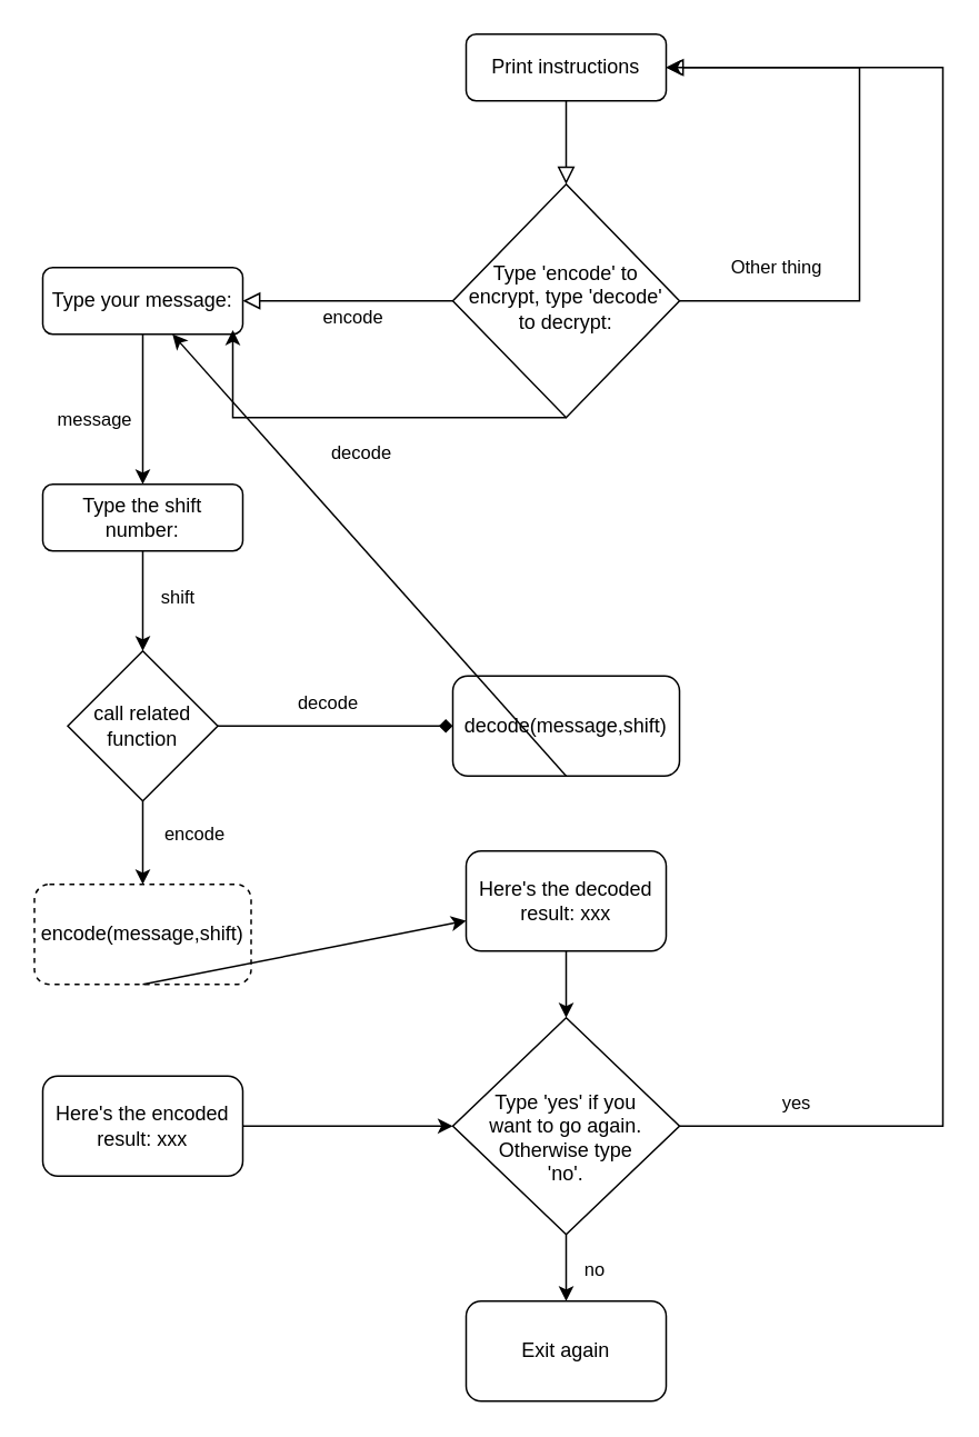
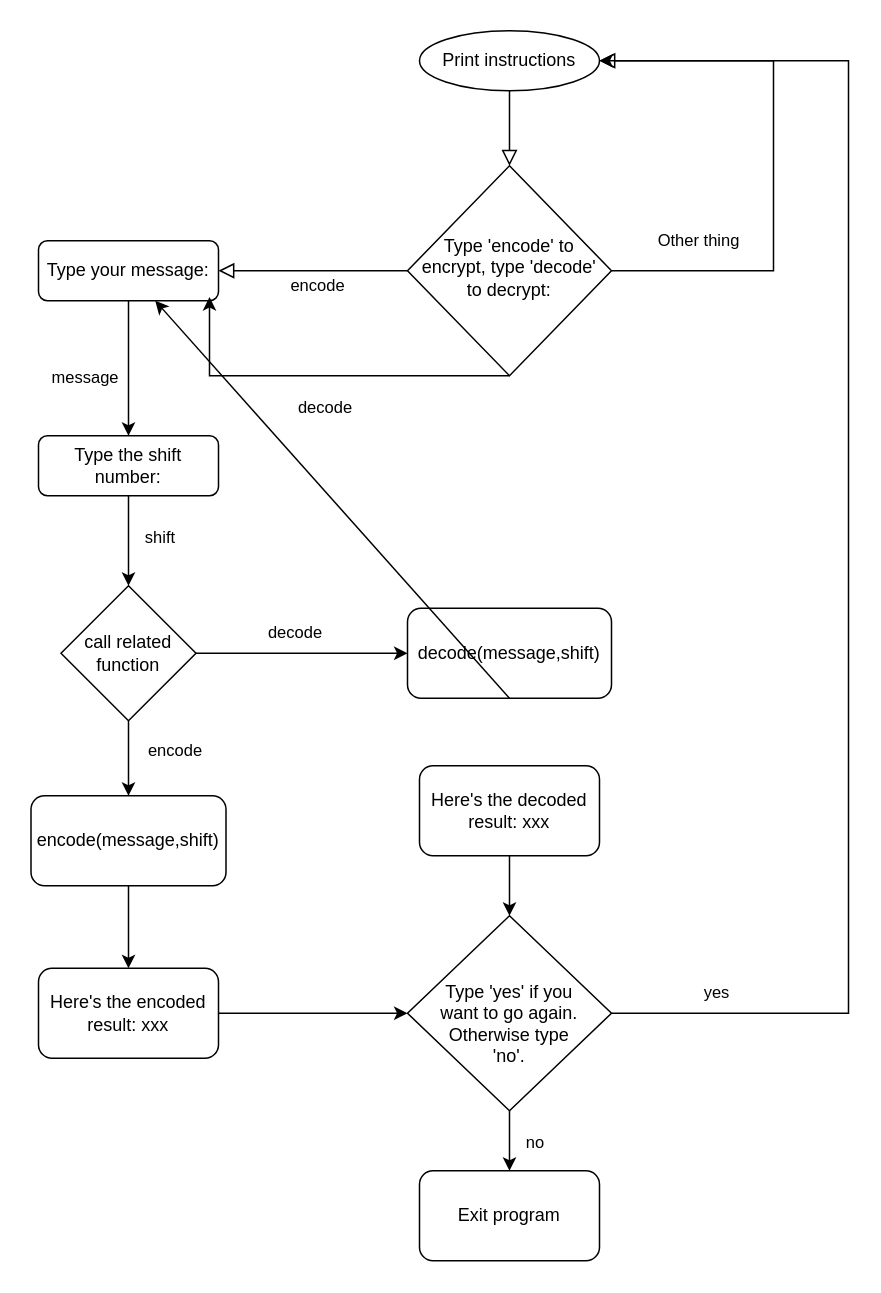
- <mxCell id="3" value="Print instructions" style="rounded=1;whiteSpace=wrap;html=1;fontSize=12;glass=0;strokeWidth=1;shadow=0;" parent="1" vertex="1"><mxGeometry x="279" y="20" width="120" height="40" as="geometry" /></mxCell>
+ <mxCell id="3" value="Print instructions" style="ellipse;whiteSpace=wrap;html=1;fontSize=12;glass=0;strokeWidth=1;shadow=0;" parent="1" vertex="1"><mxGeometry x="279" y="20" width="120" height="40" as="geometry" /></mxCell>
- <mxCell id="29" value="" style="endArrow=diamond;html=1;rounded=0;exitX=1;exitY=0.5;exitDx=0;exitDy=0;entryX=0;entryY=0.5;entryDx=0;entryDy=0;" edge="1" parent="1" source="25" target="28"><mxGeometry width="50" height="50" relative="1" as="geometry"><mxPoint x="315" y="450" as="sourcePoint" /><mxPoint x="365" y="400" as="targetPoint" /></mxGeometry></mxCell>
+ <mxCell id="29" value="" style="endArrow=classic;html=1;rounded=0;exitX=1;exitY=0.5;exitDx=0;exitDy=0;entryX=0;entryY=0.5;entryDx=0;entryDy=0;" edge="1" parent="1" source="25" target="28"><mxGeometry width="50" height="50" relative="1" as="geometry"><mxPoint x="315" y="450" as="sourcePoint" /><mxPoint x="365" y="400" as="targetPoint" /></mxGeometry></mxCell>
- <mxCell id="13" value="encode(message,shift)" style="rounded=1;whiteSpace=wrap;html=1;dashed=1;" vertex="1" parent="1"><mxGeometry x="20" y="530" width="130" height="60" as="geometry" /></mxCell>
+ <mxCell id="13" value="encode(message,shift)" style="rounded=1;whiteSpace=wrap;html=1;" vertex="1" parent="1"><mxGeometry x="20" y="530" width="130" height="60" as="geometry" /></mxCell>
- <mxCell id="17" value="" style="endArrow=classic;html=1;rounded=0;exitX=0.5;exitY=1;exitDx=0;exitDy=0;" edge="1" parent="1" source="13" target="31"><mxGeometry width="50" height="50" relative="1" as="geometry"><mxPoint x="315" y="380" as="sourcePoint" /><mxPoint x="365" y="330" as="targetPoint" /></mxGeometry></mxCell>
+ <mxCell id="17" value="" style="endArrow=classic;html=1;rounded=0;exitX=0.5;exitY=1;exitDx=0;exitDy=0;entryX=0.5;entryY=0;entryDx=0;entryDy=0;" edge="1" parent="1" source="13" target="16"><mxGeometry width="50" height="50" relative="1" as="geometry"><mxPoint x="315" y="380" as="sourcePoint" /><mxPoint x="365" y="330" as="targetPoint" /></mxGeometry></mxCell>
- <mxCell id="22" value="Exit again" style="rounded=1;whiteSpace=wrap;html=1;" vertex="1" parent="1"><mxGeometry x="279" y="780" width="120" height="60" as="geometry" /></mxCell>
+ <mxCell id="22" value="Exit program" style="rounded=1;whiteSpace=wrap;html=1;" vertex="1" parent="1"><mxGeometry x="279" y="780" width="120" height="60" as="geometry" /></mxCell>
